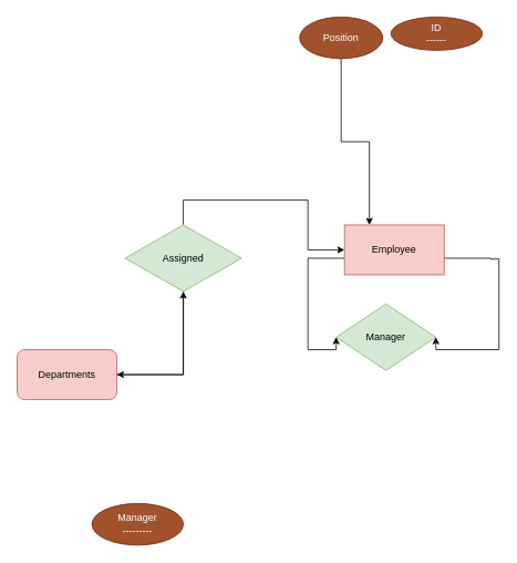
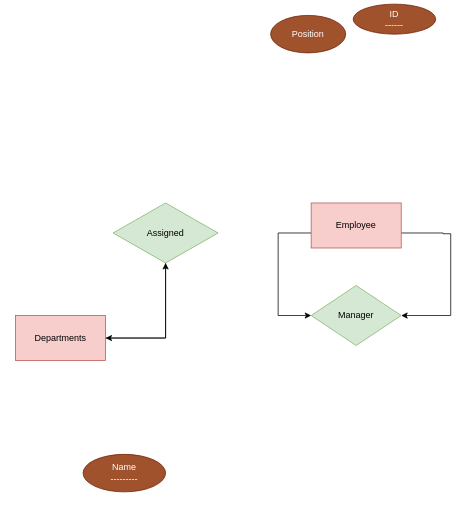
- <mxCell id="5" value="ID&lt;div&gt;------&lt;/div&gt;" style="ellipse;whiteSpace=wrap;html=1;fillColor=#a0522d;fontColor=#ffffff;strokeColor=#6D1F00;" vertex="1" parent="1"><mxGeometry x="470" width="110" height="40" as="geometry" y="20" /></mxCell>
+ <mxCell id="5" value="ID&lt;div&gt;------&lt;/div&gt;" style="ellipse;whiteSpace=wrap;html=1;fillColor=#a0522d;fontColor=#ffffff;strokeColor=#6D1F00;" vertex="1" parent="1"><mxGeometry x="470" y="5" width="110" height="40" as="geometry" /></mxCell>
- <mxCell id="6" value="" style="edgeStyle=orthogonalEdgeStyle;rounded=0;orthogonalLoop=1;jettySize=auto;html=1;entryX=0.25;entryY=0;entryDx=0;entryDy=0;" edge="1" parent="1" source="7" target="4"><mxGeometry relative="1" as="geometry" /></mxCell>
- <mxCell id="12" style="edgeStyle=orthogonalEdgeStyle;rounded=0;orthogonalLoop=1;jettySize=auto;html=1;" edge="1" parent="1" source="13" target="4"><mxGeometry relative="1" as="geometry"><Array as="points"><mxPoint x="370" y="240" /><mxPoint x="370" y="300" /></Array></mxGeometry></mxCell>
- <mxCell id="14" value="Manager" style="rhombus;whiteSpace=wrap;html=1;fillColor=#d5e8d4;strokeColor=#82b366;" vertex="1" parent="1"><mxGeometry x="404" y="365" width="120" height="80" as="geometry" /></mxCell>
+ <mxCell id="14" value="Manager" style="rhombus;whiteSpace=wrap;html=1;fillColor=#d5e8d4;strokeColor=#82b366;" vertex="1" parent="1"><mxGeometry x="414" y="380" width="120" height="80" as="geometry" /></mxCell>
- <mxCell id="9" value="Departments" style="whiteSpace=wrap;html=1;fillColor=#f8cecc;strokeColor=#b85450;rounded=1;" vertex="1" parent="1"><mxGeometry x="20" y="420" width="120" height="60" as="geometry" /></mxCell>
+ <mxCell id="9" value="Departments" style="rounded=0;whiteSpace=wrap;html=1;fillColor=#f8cecc;strokeColor=#b85450;" vertex="1" parent="1"><mxGeometry x="20" y="420" width="120" height="60" as="geometry" /></mxCell>
- <mxCell id="10" value="Manager&lt;div&gt;---------&lt;/div&gt;" style="ellipse;whiteSpace=wrap;html=1;fillColor=#a0522d;fontColor=#ffffff;strokeColor=#6D1F00;" vertex="1" parent="1"><mxGeometry x="110" y="605" width="110" height="50" as="geometry" /></mxCell>
+ <mxCell id="10" value="Name&lt;div&gt;---------&lt;/div&gt;" style="ellipse;whiteSpace=wrap;html=1;fillColor=#a0522d;fontColor=#ffffff;strokeColor=#6D1F00;" vertex="1" parent="1"><mxGeometry x="110" y="605" width="110" height="50" as="geometry" /></mxCell>
